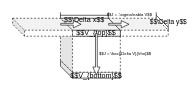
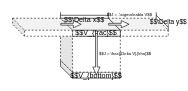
- <mxCell id="5" value="&lt;div&gt;$$V_{top}$$&lt;/div&gt;" style="shape=cube;whiteSpace=wrap;html=1;boundedLbl=1;backgroundOutline=1;darkOpacity=0.05;darkOpacity2=0.1;verticalAlign=bottom;spacingBottom=-4;" parent="1" vertex="1"><mxGeometry x="100" y="30" width="100" height="30" as="geometry" /></mxCell>
+ <mxCell id="5" value="&lt;div&gt;$$V_{frac}$$&lt;/div&gt;" style="shape=cube;whiteSpace=wrap;html=1;boundedLbl=1;backgroundOutline=1;darkOpacity=0.05;darkOpacity2=0.1;verticalAlign=bottom;spacingBottom=-4;" parent="1" vertex="1"><mxGeometry x="100" y="30" width="100" height="30" as="geometry" /></mxCell>
